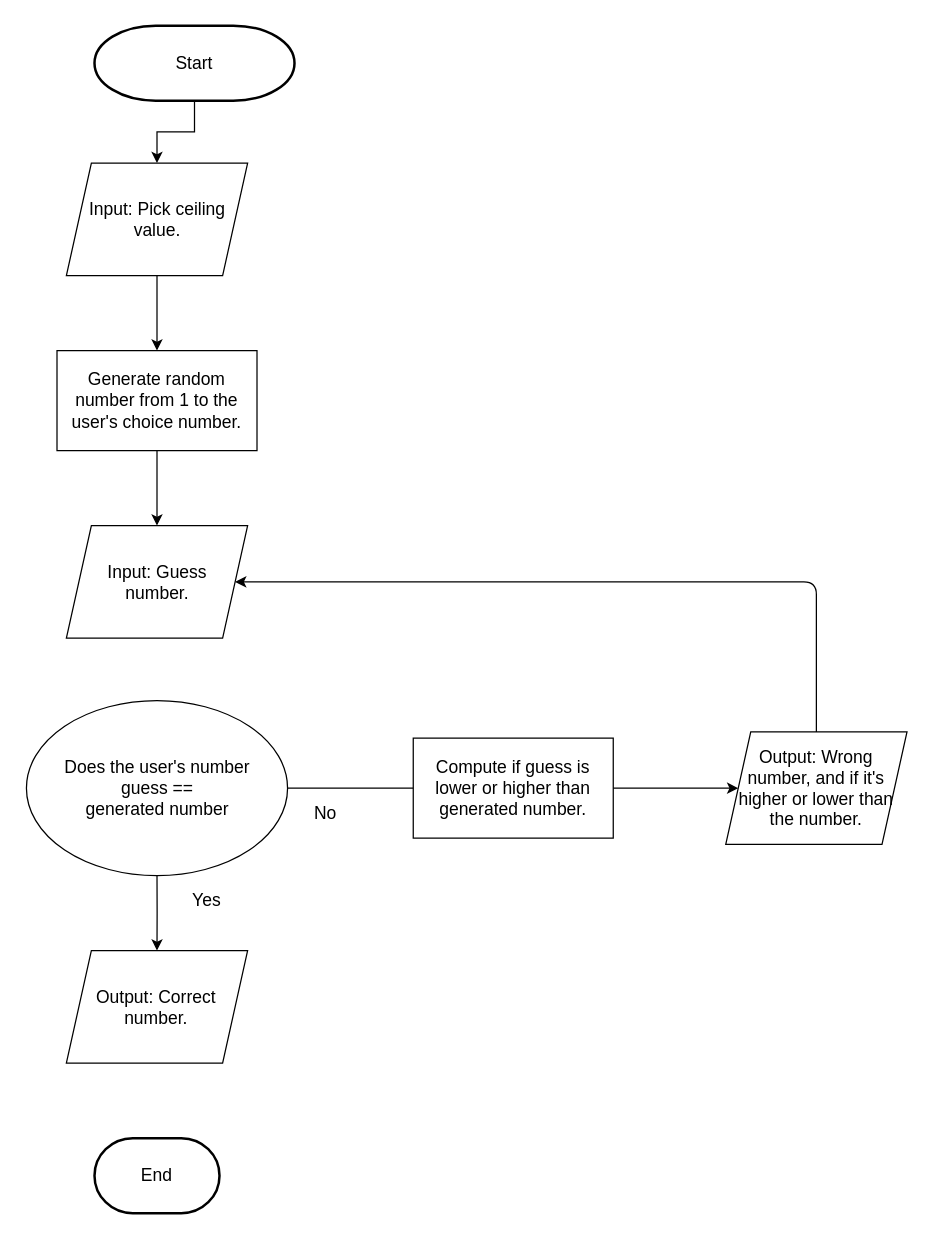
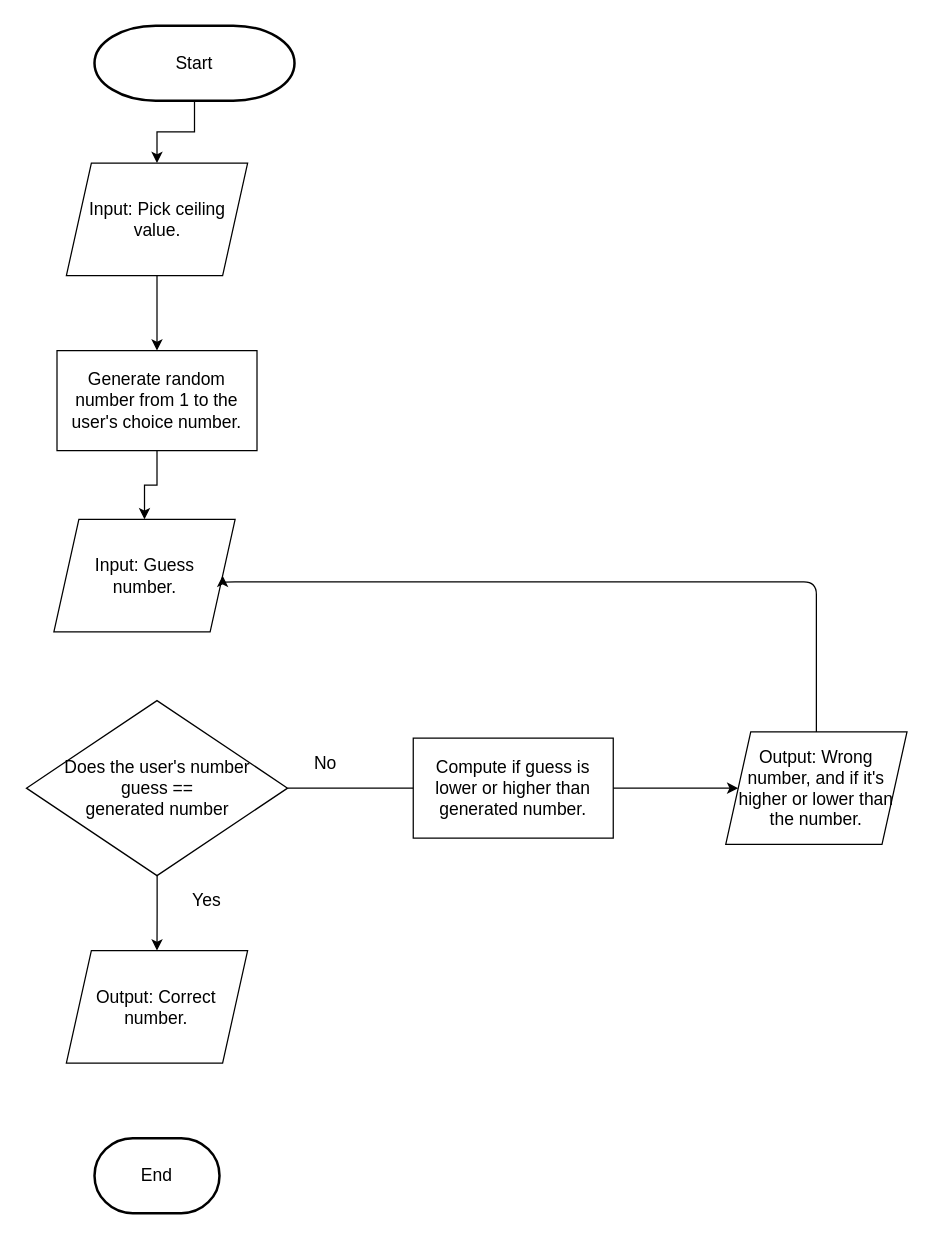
- <mxCell id="9" value="Input: Guess &lt;br&gt;number." style="shape=parallelogram;perimeter=parallelogramPerimeter;whiteSpace=wrap;html=1;fixedSize=1;fontSize=14;" parent="1" vertex="1"><mxGeometry x="52.5" y="420" width="145" height="90" as="geometry" /></mxCell>
+ <mxCell id="9" value="Input: Guess &lt;br&gt;number." style="shape=parallelogram;perimeter=parallelogramPerimeter;whiteSpace=wrap;html=1;fixedSize=1;fontSize=14;" parent="1" vertex="1"><mxGeometry x="42.5" y="415" width="145" height="90" as="geometry" /></mxCell>
- <mxCell id="12" value="Does the user's number &lt;br&gt;guess ==&lt;br&gt;generated number" style="ellipse;whiteSpace=wrap;html=1;fontSize=14;" parent="1" vertex="1"><mxGeometry x="20.55" y="560" width="208.91" height="140" as="geometry" /></mxCell>
+ <mxCell id="12" value="Does the user's number &lt;br&gt;guess ==&lt;br&gt;generated number" style="rhombus;whiteSpace=wrap;html=1;fontSize=14;" parent="1" vertex="1"><mxGeometry x="20.55" y="560" width="208.91" height="140" as="geometry" /></mxCell>
- <mxCell id="17" value="No" style="text;html=1;strokeColor=none;fillColor=none;align=center;verticalAlign=middle;whiteSpace=wrap;rounded=0;fontSize=14;" parent="1" vertex="1"><mxGeometry x="240" y="640" width="40" height="20" as="geometry" /></mxCell>
+ <mxCell id="17" value="No" style="text;html=1;strokeColor=none;fillColor=none;align=center;verticalAlign=middle;whiteSpace=wrap;rounded=0;fontSize=14;" parent="1" vertex="1"><mxGeometry x="240" y="600" width="40" height="20" as="geometry" /></mxCell>
